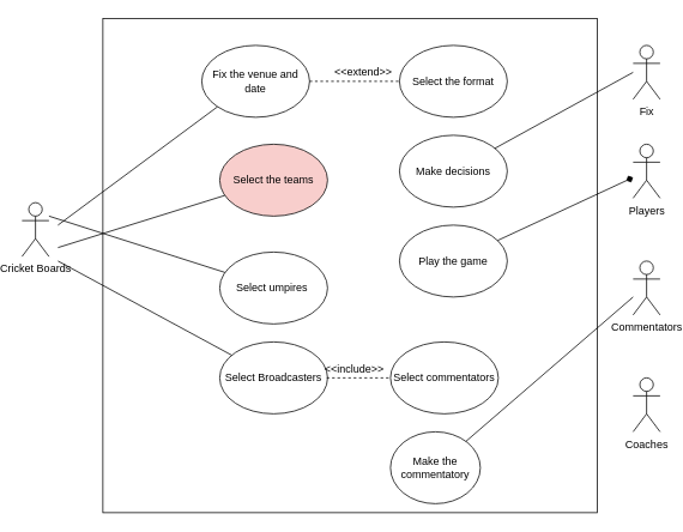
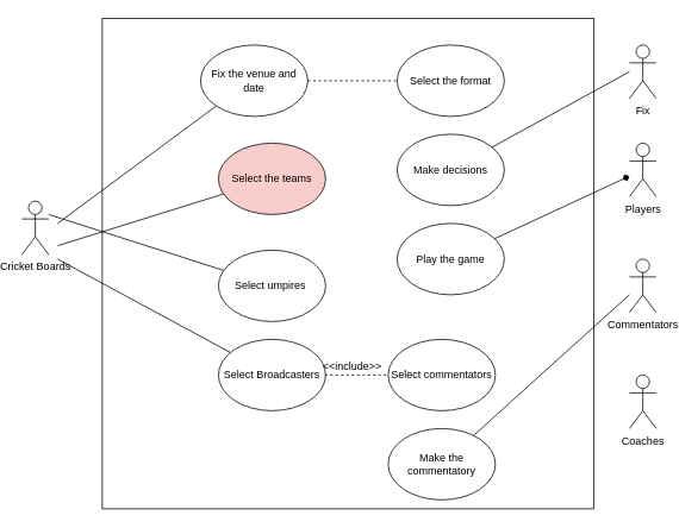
- <mxCell id="21" value="&amp;lt;&amp;lt;extend&amp;gt;&amp;gt;" style="text;html=1;strokeColor=none;fillColor=none;align=center;verticalAlign=middle;whiteSpace=wrap;rounded=0;" vertex="1" parent="1"><mxGeometry x="380" y="70" width="40" height="20" as="geometry" /></mxCell>
- <mxCell id="26" value="Make the commentatory" style="ellipse;whiteSpace=wrap;html=1;" vertex="1" parent="1"><mxGeometry x="430" y="480" width="100" height="80" as="geometry" /></mxCell>
+ <mxCell id="26" value="Make the commentatory" style="ellipse;whiteSpace=wrap;html=1;" vertex="1" parent="1"><mxGeometry x="430" y="480" width="120" height="80" as="geometry" /></mxCell>
